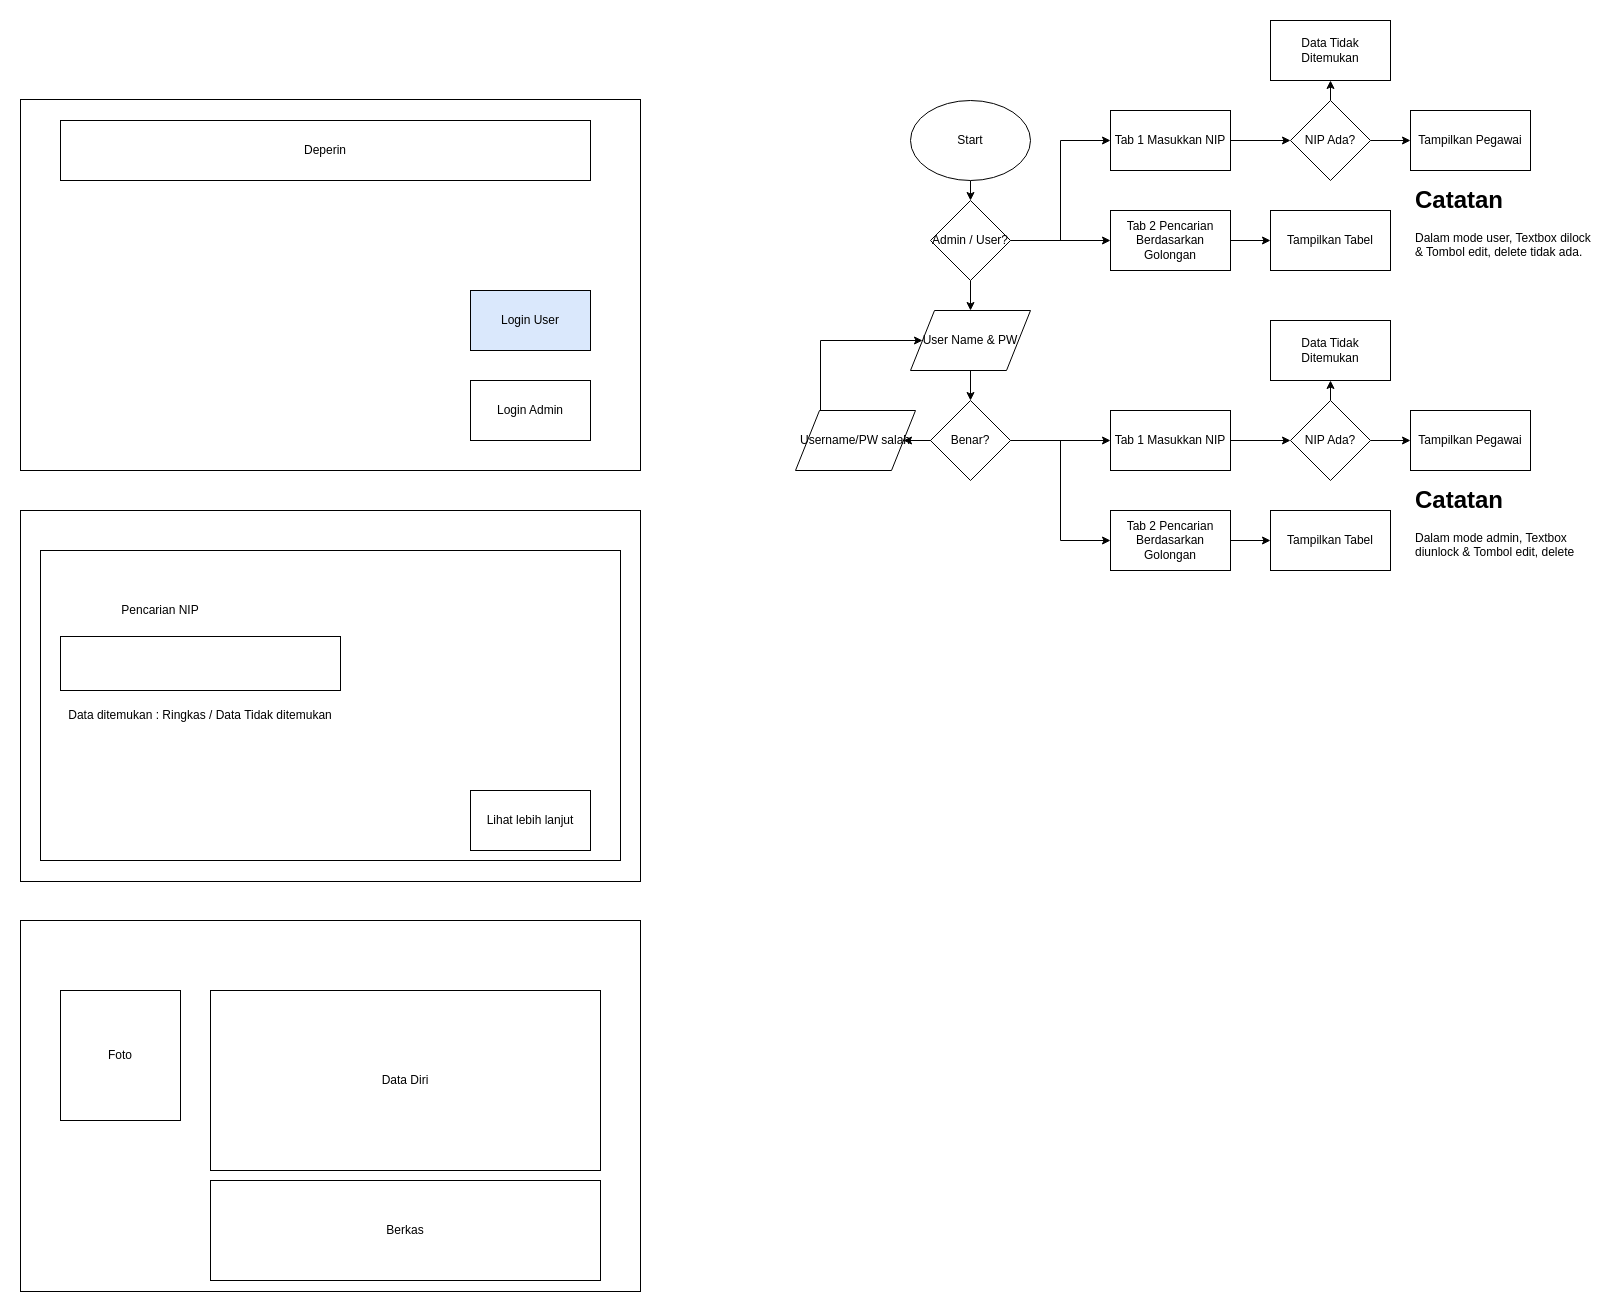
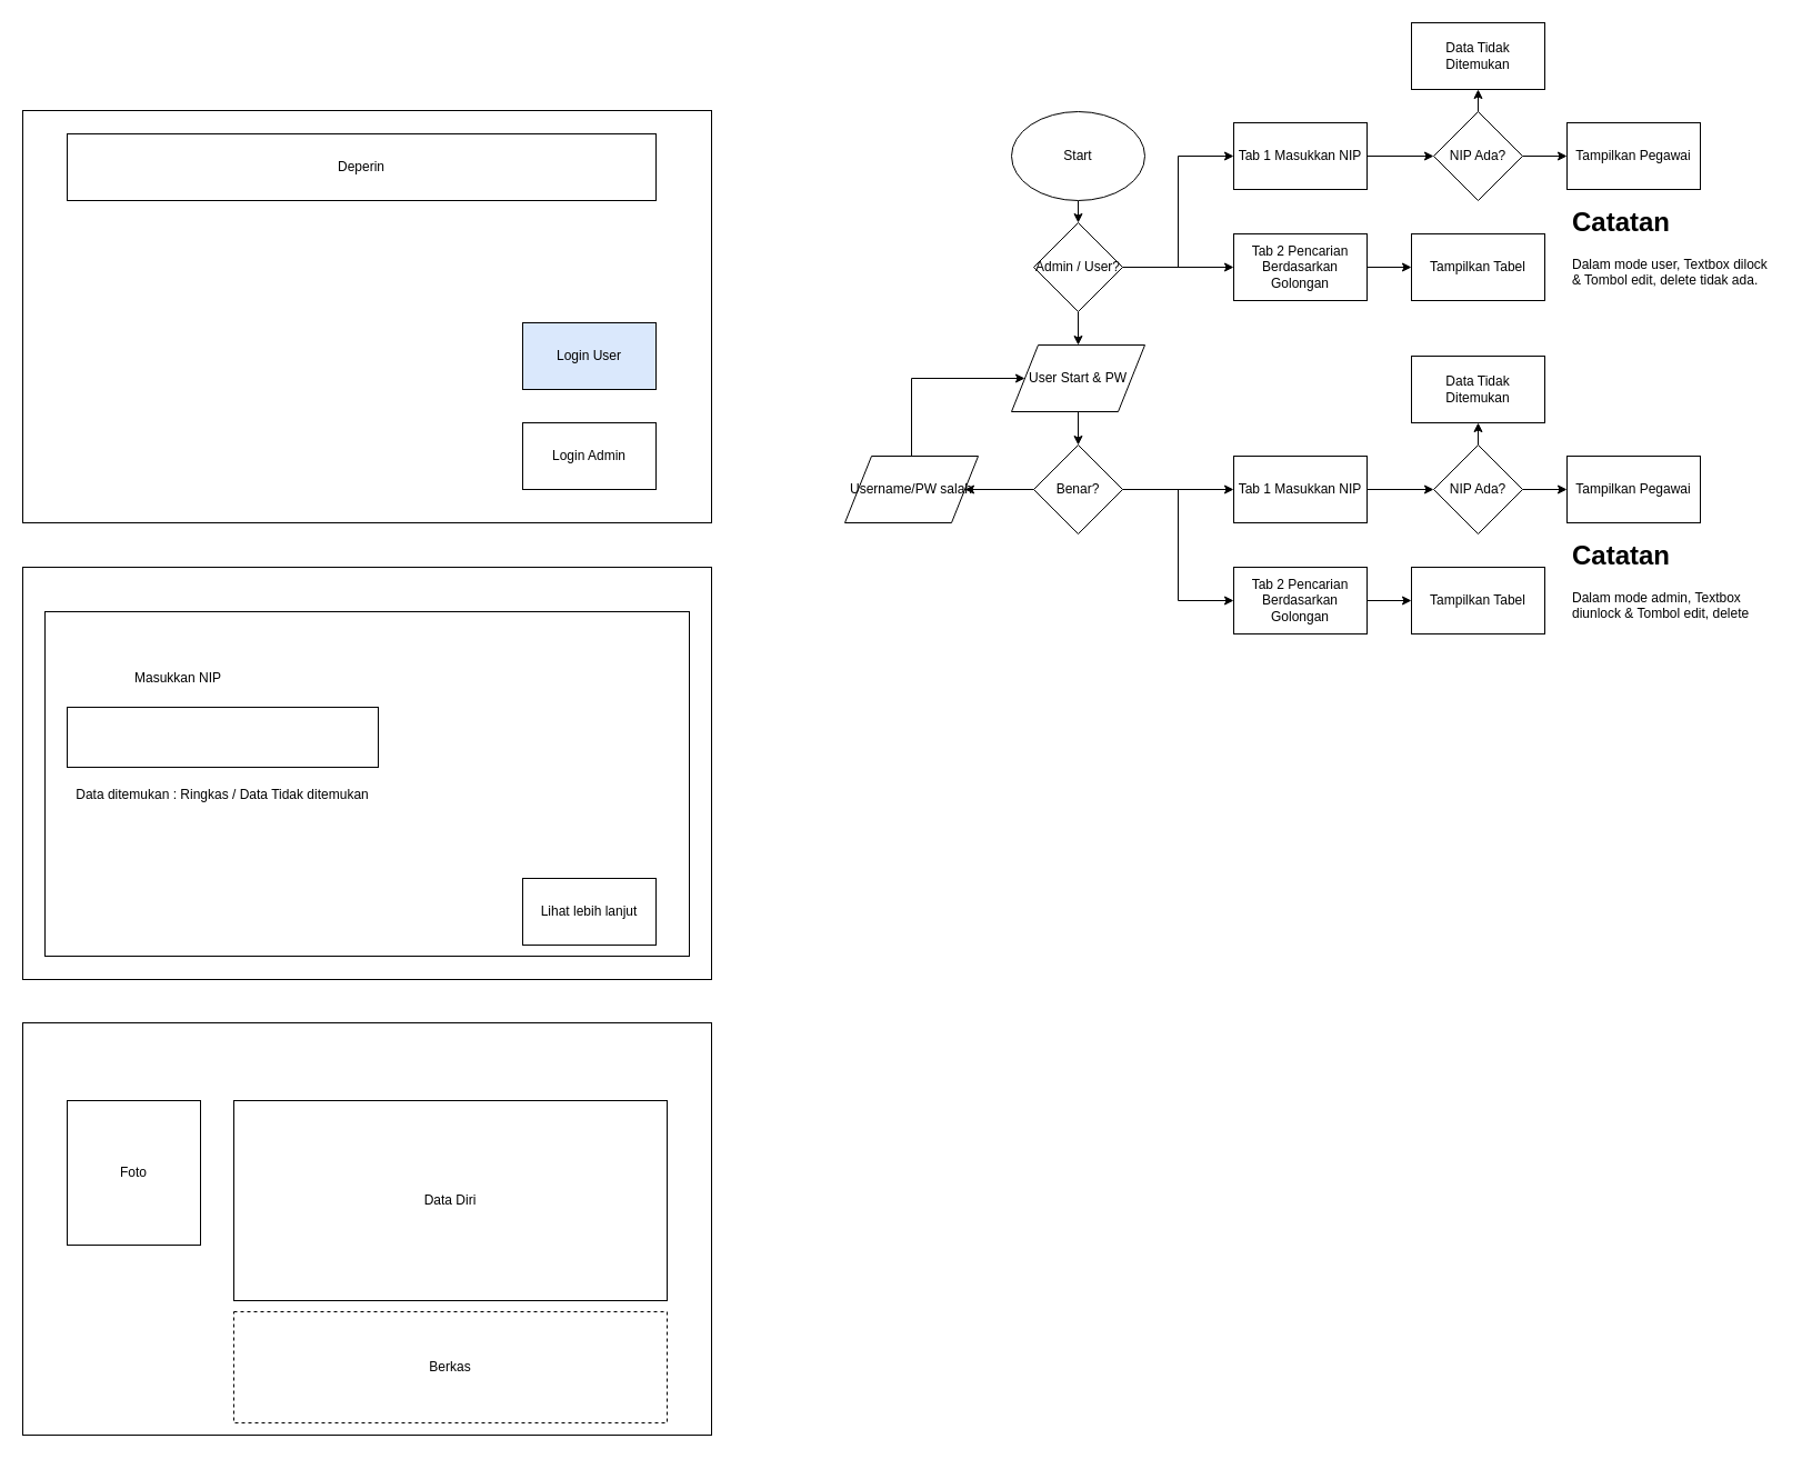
- <mxCell id="19" value="User Name &amp;amp; PW" style="shape=parallelogram;perimeter=parallelogramPerimeter;whiteSpace=wrap;html=1;" parent="1" vertex="1"><mxGeometry x="910" y="310" width="120" height="60" as="geometry" /></mxCell>
+ <mxCell id="19" value="User Start &amp;amp; PW" style="shape=parallelogram;perimeter=parallelogramPerimeter;whiteSpace=wrap;html=1;" parent="1" vertex="1"><mxGeometry x="910" y="310" width="120" height="60" as="geometry" /></mxCell>
- <mxCell id="25" value="Username/PW salah" style="shape=parallelogram;perimeter=parallelogramPerimeter;whiteSpace=wrap;html=1;" parent="1" vertex="1"><mxGeometry x="795" y="410" width="120" height="60" as="geometry" /></mxCell>
+ <mxCell id="25" value="Username/PW salah" style="shape=parallelogram;perimeter=parallelogramPerimeter;whiteSpace=wrap;html=1;" parent="1" vertex="1"><mxGeometry x="760" y="410" width="120" height="60" as="geometry" /></mxCell>
- <mxCell id="45" value="Pencarian NIP" style="text;html=1;strokeColor=none;fillColor=none;align=center;verticalAlign=middle;whiteSpace=wrap;rounded=0;" vertex="1" parent="1"><mxGeometry x="60" y="600" width="200" height="20" as="geometry" /></mxCell>
+ <mxCell id="45" value="Masukkan NIP" style="text;html=1;strokeColor=none;fillColor=none;align=center;verticalAlign=middle;whiteSpace=wrap;rounded=0;" vertex="1" parent="1"><mxGeometry x="60" y="600" width="200" height="20" as="geometry" /></mxCell>
- <mxCell id="51" value="Berkas" style="rounded=0;whiteSpace=wrap;html=1;" vertex="1" parent="1"><mxGeometry x="210" y="1180" width="390" height="100" as="geometry" /></mxCell>
+ <mxCell id="51" value="Berkas" style="rounded=0;whiteSpace=wrap;html=1;dashed=1;" vertex="1" parent="1"><mxGeometry x="210" y="1180" width="390" height="100" as="geometry" /></mxCell>
